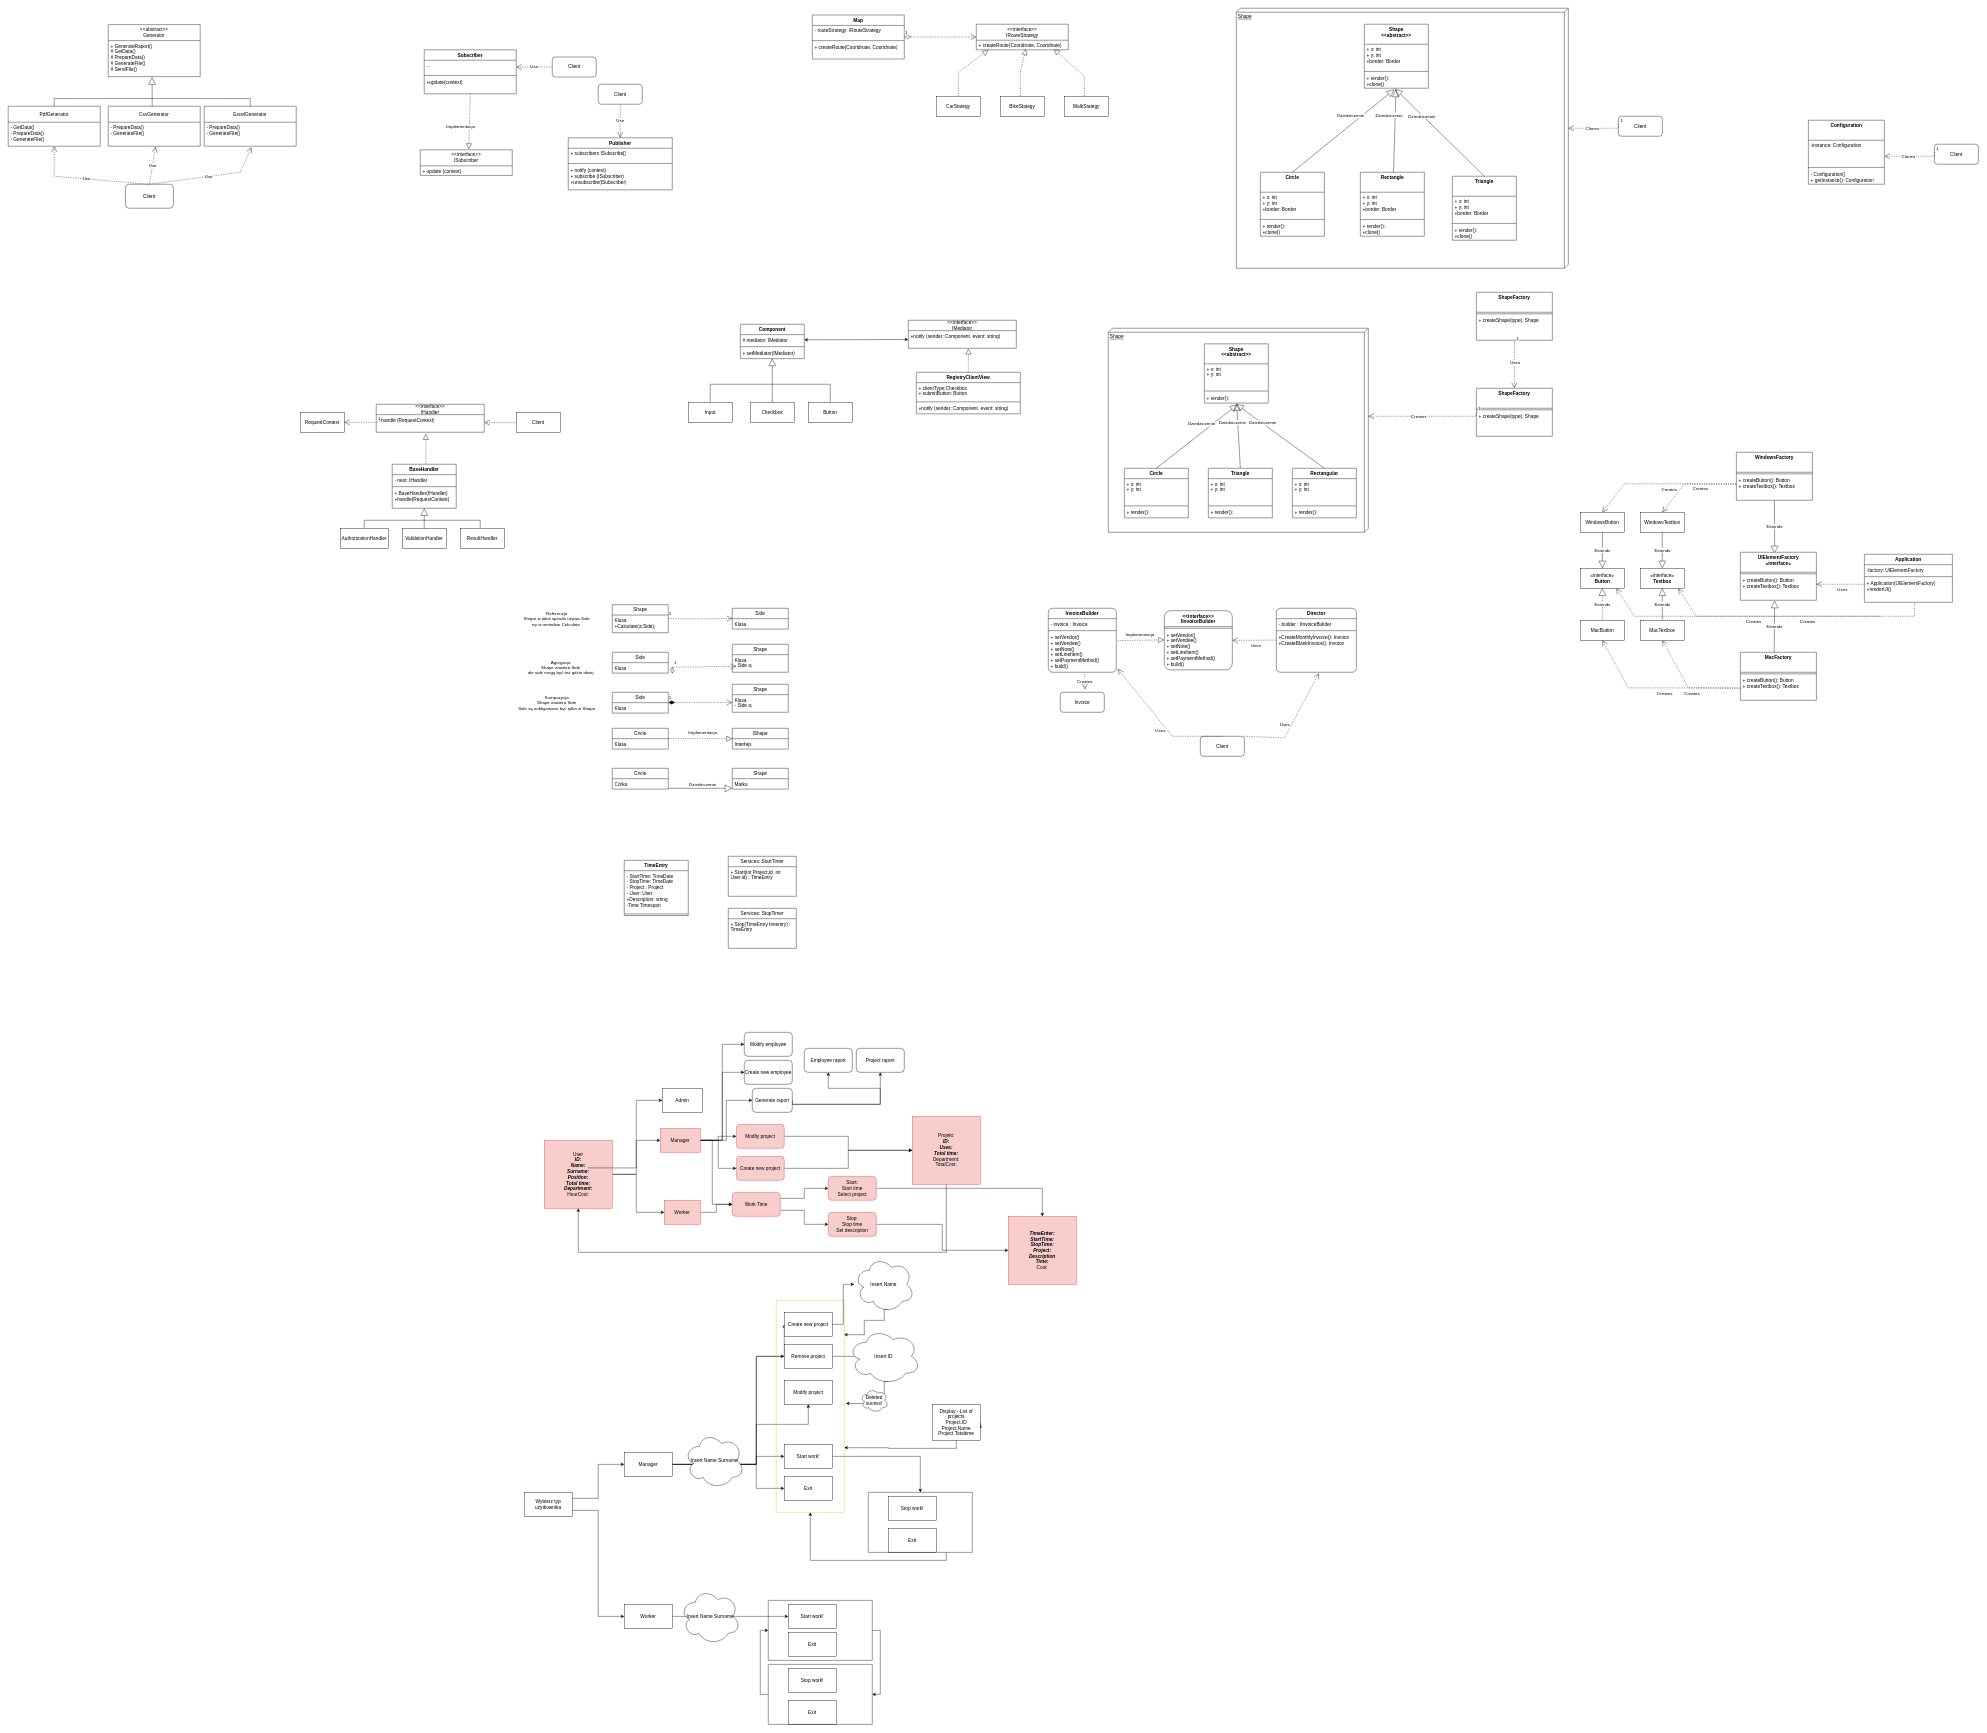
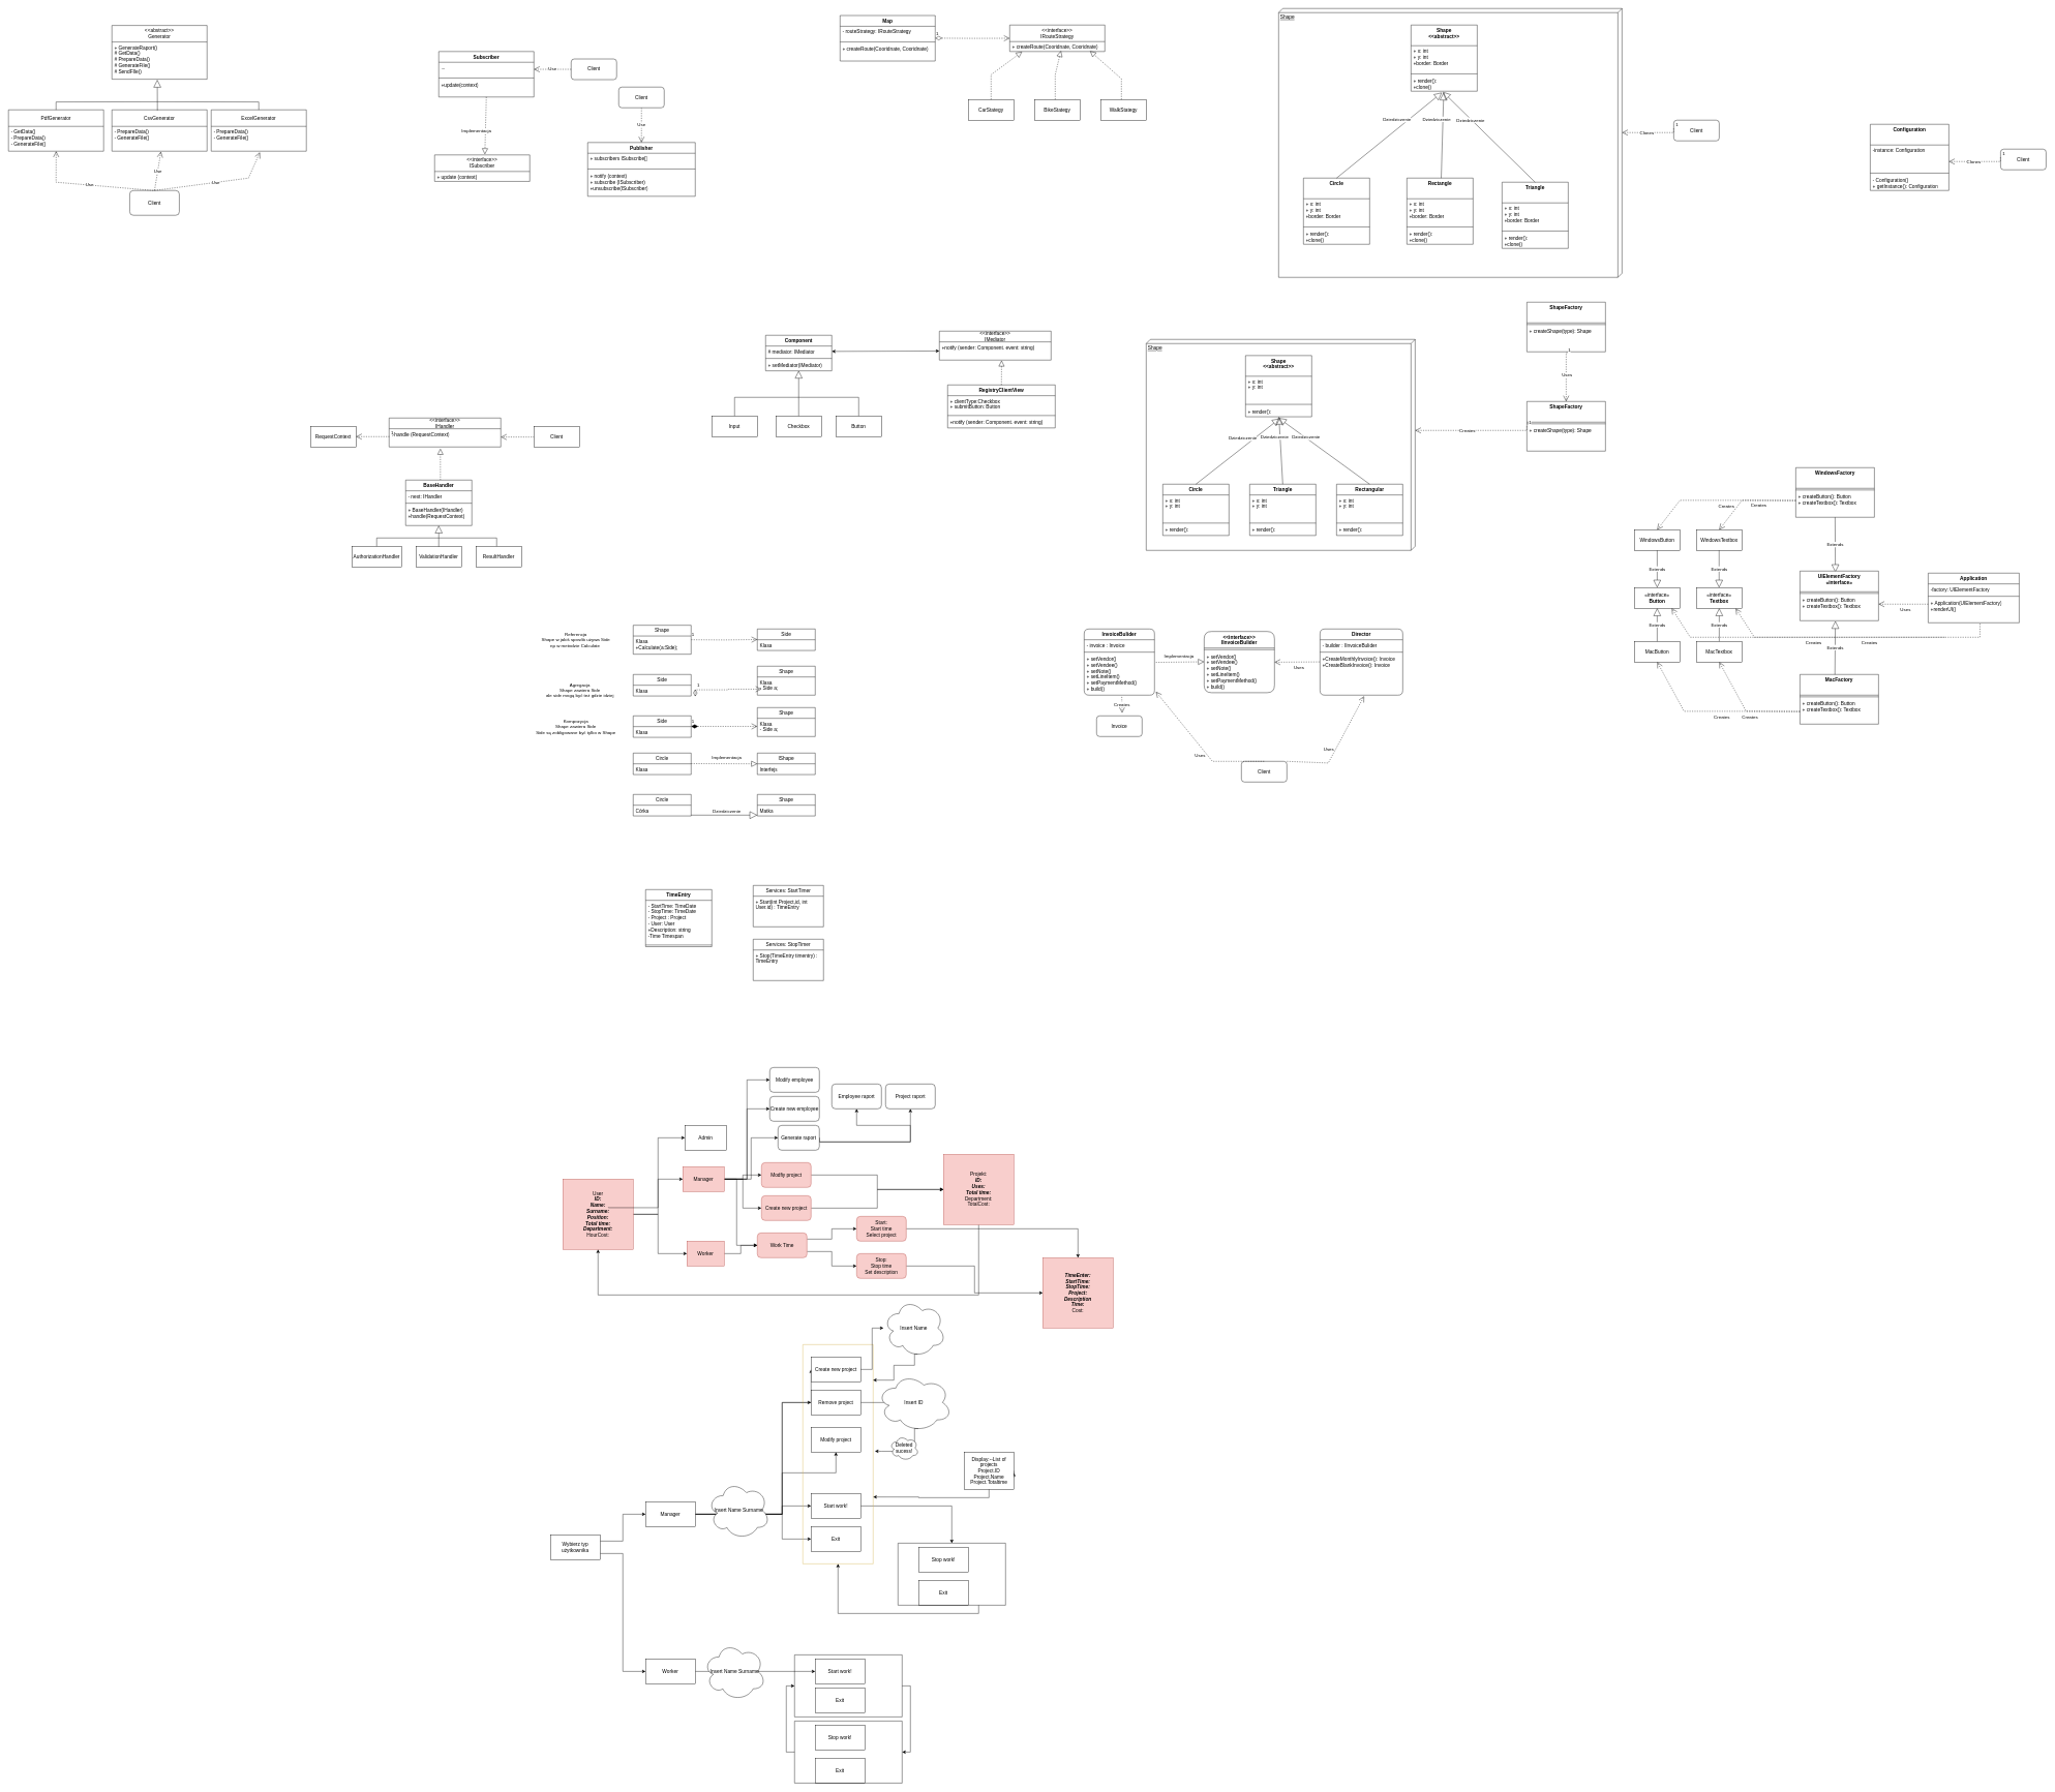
- <mxCell id="175" value="Extends" style="endArrow=block;endSize=16;endFill=0;html=1;rounded=0;entryX=0.5;entryY=1;entryDx=0;entryDy=0;exitX=0.5;exitY=0;exitDx=0;exitDy=0;dashed=1;" parent="1" source="173" target="167" edge="1"><mxGeometry width="160" relative="1" as="geometry"><mxPoint x="3995" y="1620" as="sourcePoint" /><mxPoint x="3995" y="1690" as="targetPoint" /></mxGeometry></mxCell>
+ <mxCell id="175" value="Extends" style="endArrow=block;endSize=16;endFill=0;html=1;rounded=0;entryX=0.5;entryY=1;entryDx=0;entryDy=0;exitX=0.5;exitY=0;exitDx=0;exitDy=0;" parent="1" source="173" target="167" edge="1"><mxGeometry width="160" relative="1" as="geometry"><mxPoint x="3995" y="1620" as="sourcePoint" /><mxPoint x="3995" y="1690" as="targetPoint" /></mxGeometry></mxCell>
- <mxCell id="41" value="Wybierz typ użytkownika" style="rounded=0;whiteSpace=wrap;html=1;" parent="1" vertex="1"><mxGeometry x="1310" y="3730" width="120" height="60" as="geometry" /></mxCell>
+ <mxCell id="41" value="Wybierz typ użytkownika" style="rounded=0;whiteSpace=wrap;html=1;" parent="1" vertex="1"><mxGeometry x="1330" y="3710" width="120" height="60" as="geometry" /></mxCell>
